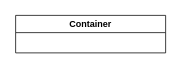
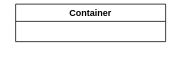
- <mxCell id="2" value="Container" style="swimlane;" vertex="1" parent="1"><mxGeometry x="20" y="20" width="200" height="50" as="geometry" /></mxCell>
+ <mxCell id="2" value="Container" style="swimlane;" vertex="1" parent="1"><mxGeometry x="20" y="5" width="200" height="50" as="geometry" /></mxCell>
